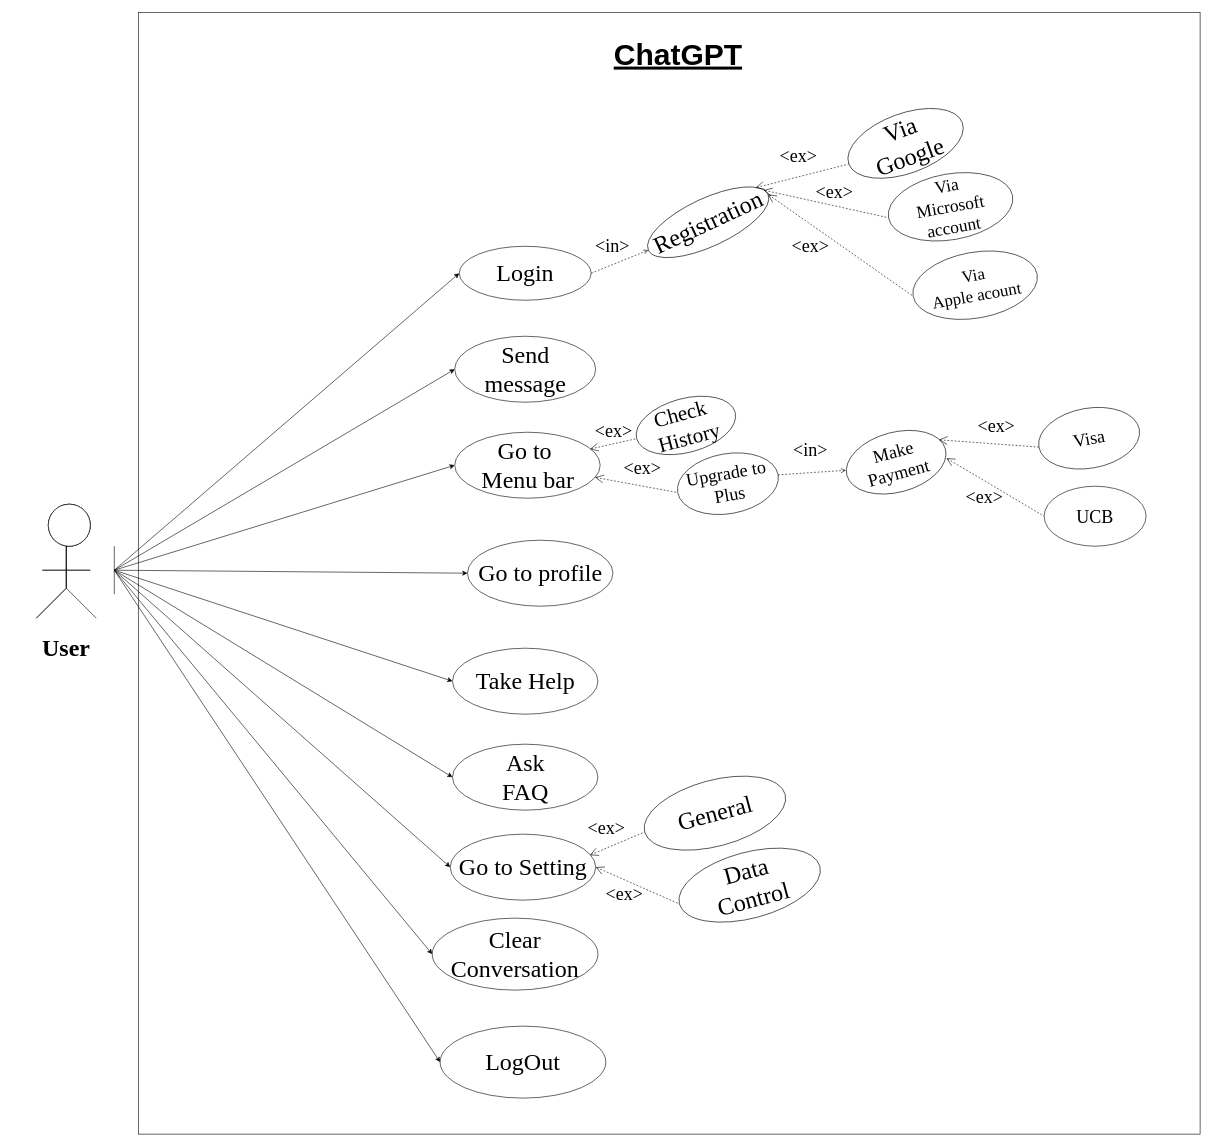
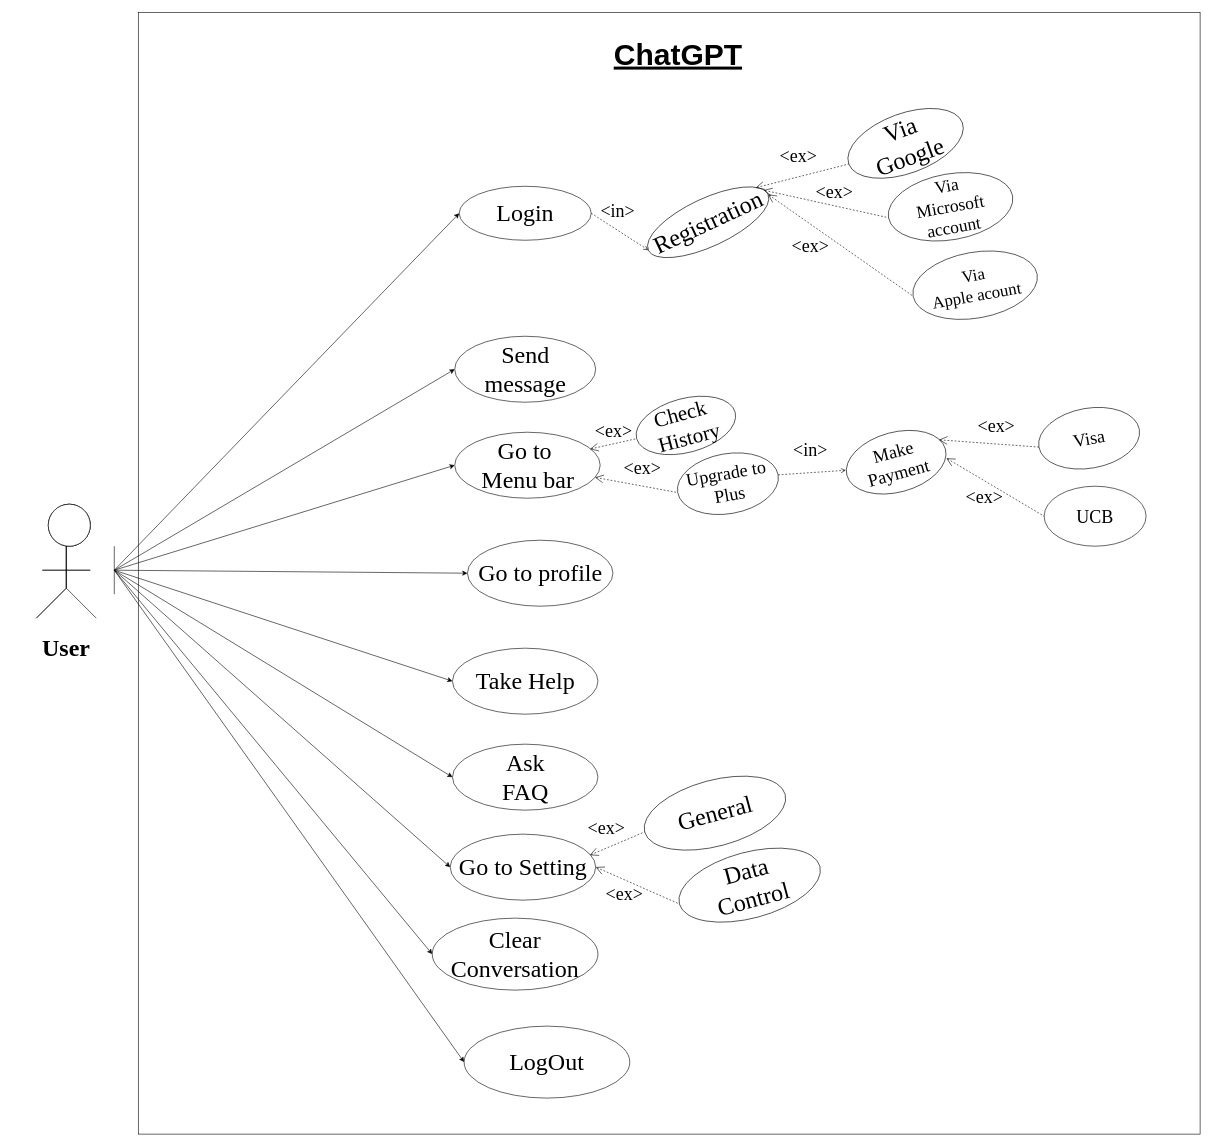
- <mxCell id="10" value="&lt;font face=&quot;Times New Roman&quot; style=&quot;font-size: 40px;&quot;&gt;Login&lt;/font&gt;" style="ellipse;whiteSpace=wrap;html=1;" vertex="1" parent="1"><mxGeometry x="765" y="410" width="220" height="90" as="geometry" /></mxCell>
+ <mxCell id="10" value="&lt;font face=&quot;Times New Roman&quot; style=&quot;font-size: 40px;&quot;&gt;Login&lt;/font&gt;" style="ellipse;whiteSpace=wrap;html=1;" vertex="1" parent="1"><mxGeometry x="765" y="310" width="220" height="90" as="geometry" /></mxCell>
- <mxCell id="27" value="&lt;font face=&quot;Times New Roman&quot; style=&quot;font-size: 40px;&quot;&gt;LogOut&lt;br&gt;&lt;/font&gt;" style="ellipse;whiteSpace=wrap;html=1;" vertex="1" parent="1"><mxGeometry x="733.13" y="1710" width="276.25" height="120" as="geometry" /></mxCell>
+ <mxCell id="27" value="&lt;font face=&quot;Times New Roman&quot; style=&quot;font-size: 40px;&quot;&gt;LogOut&lt;br&gt;&lt;/font&gt;" style="ellipse;whiteSpace=wrap;html=1;" vertex="1" parent="1"><mxGeometry x="773.13" y="1710" width="276.25" height="120" as="geometry" /></mxCell>
